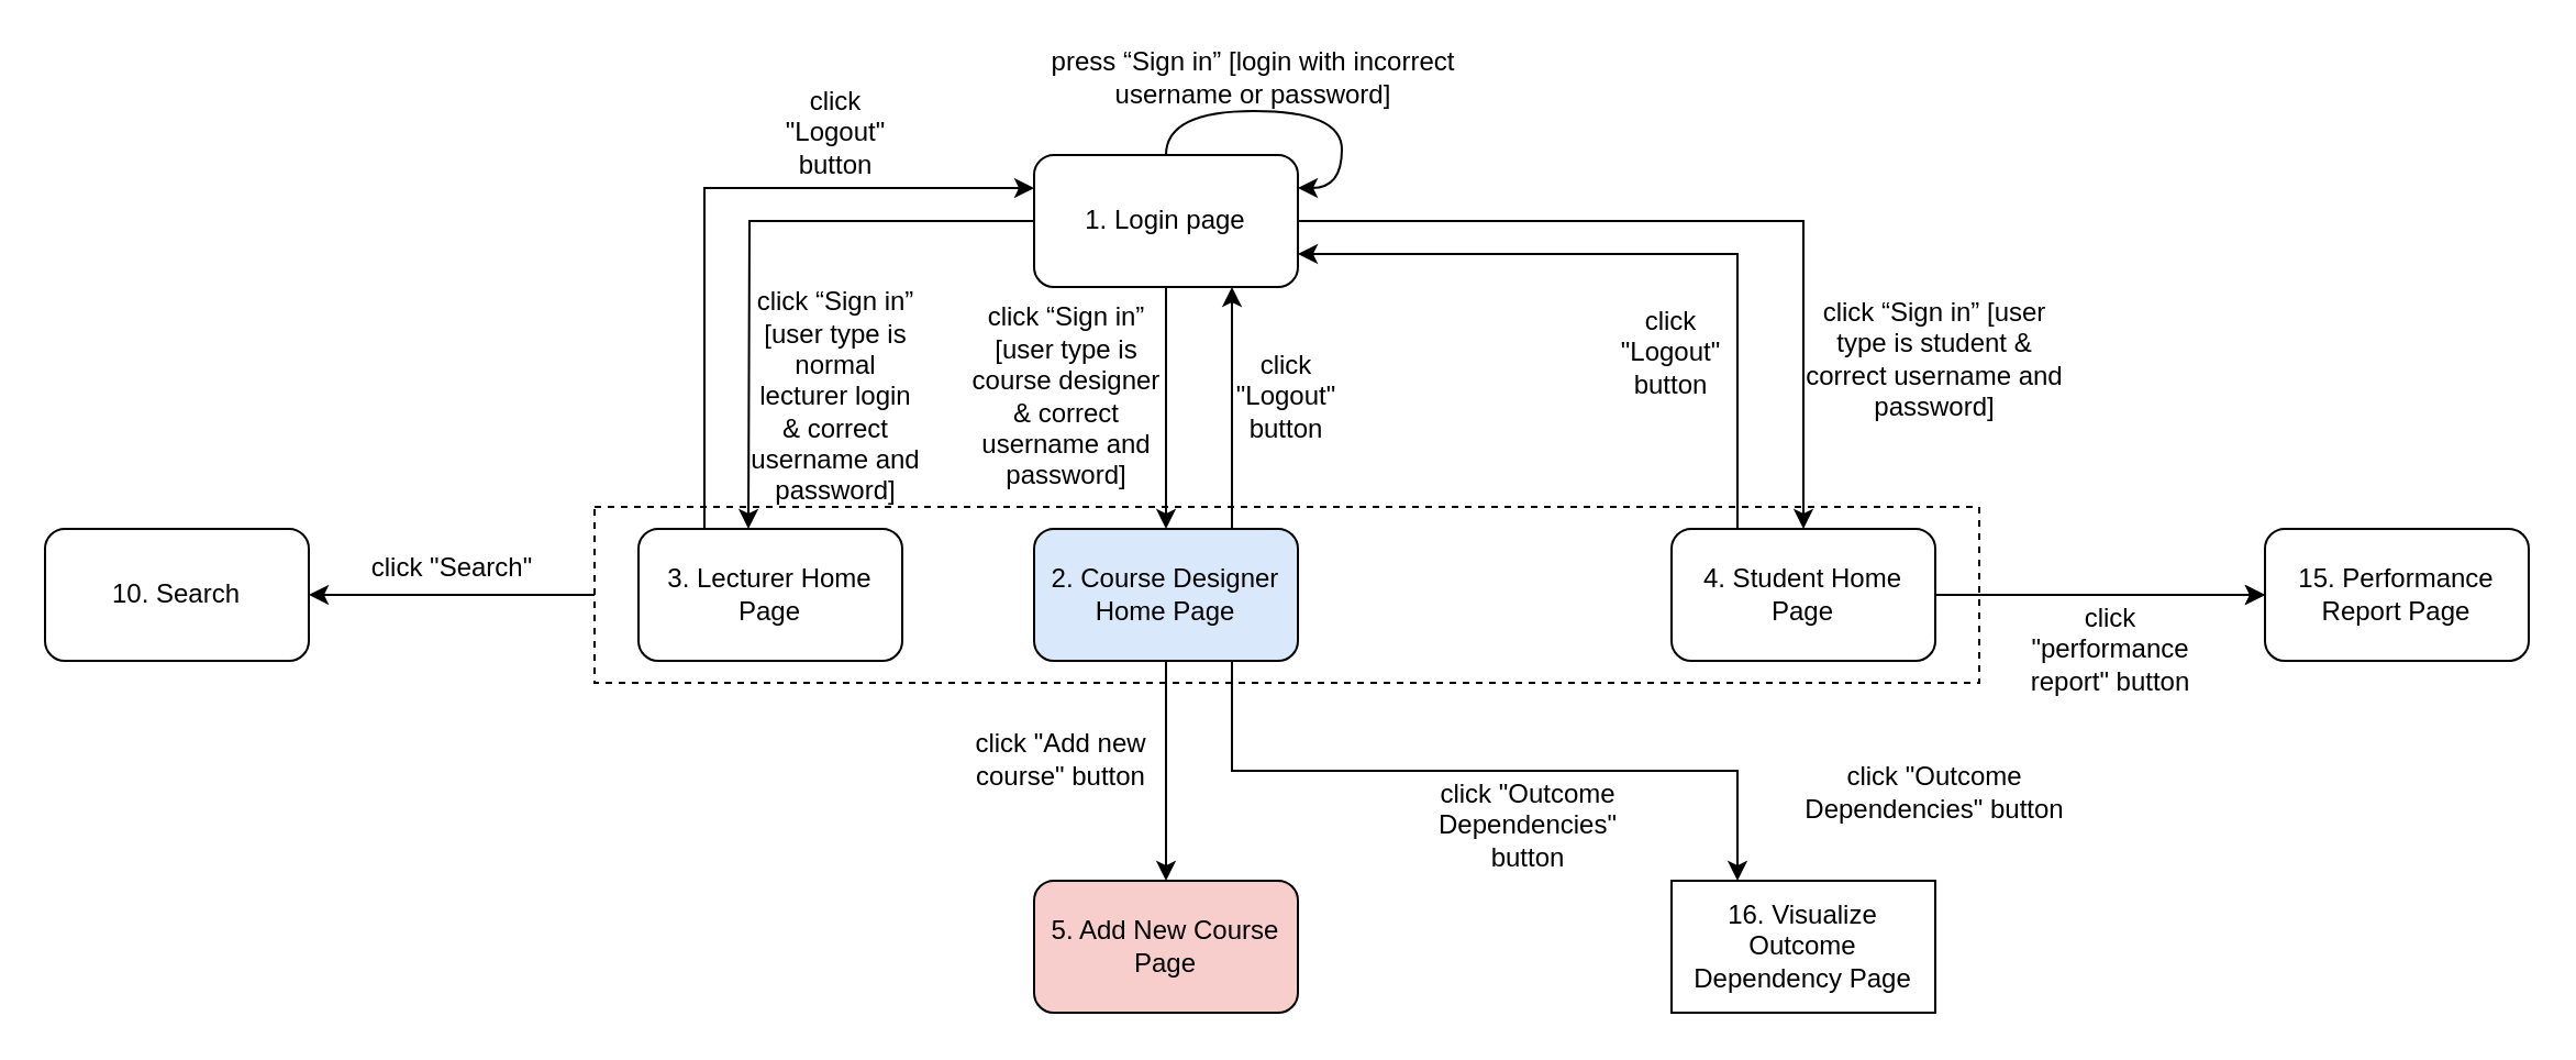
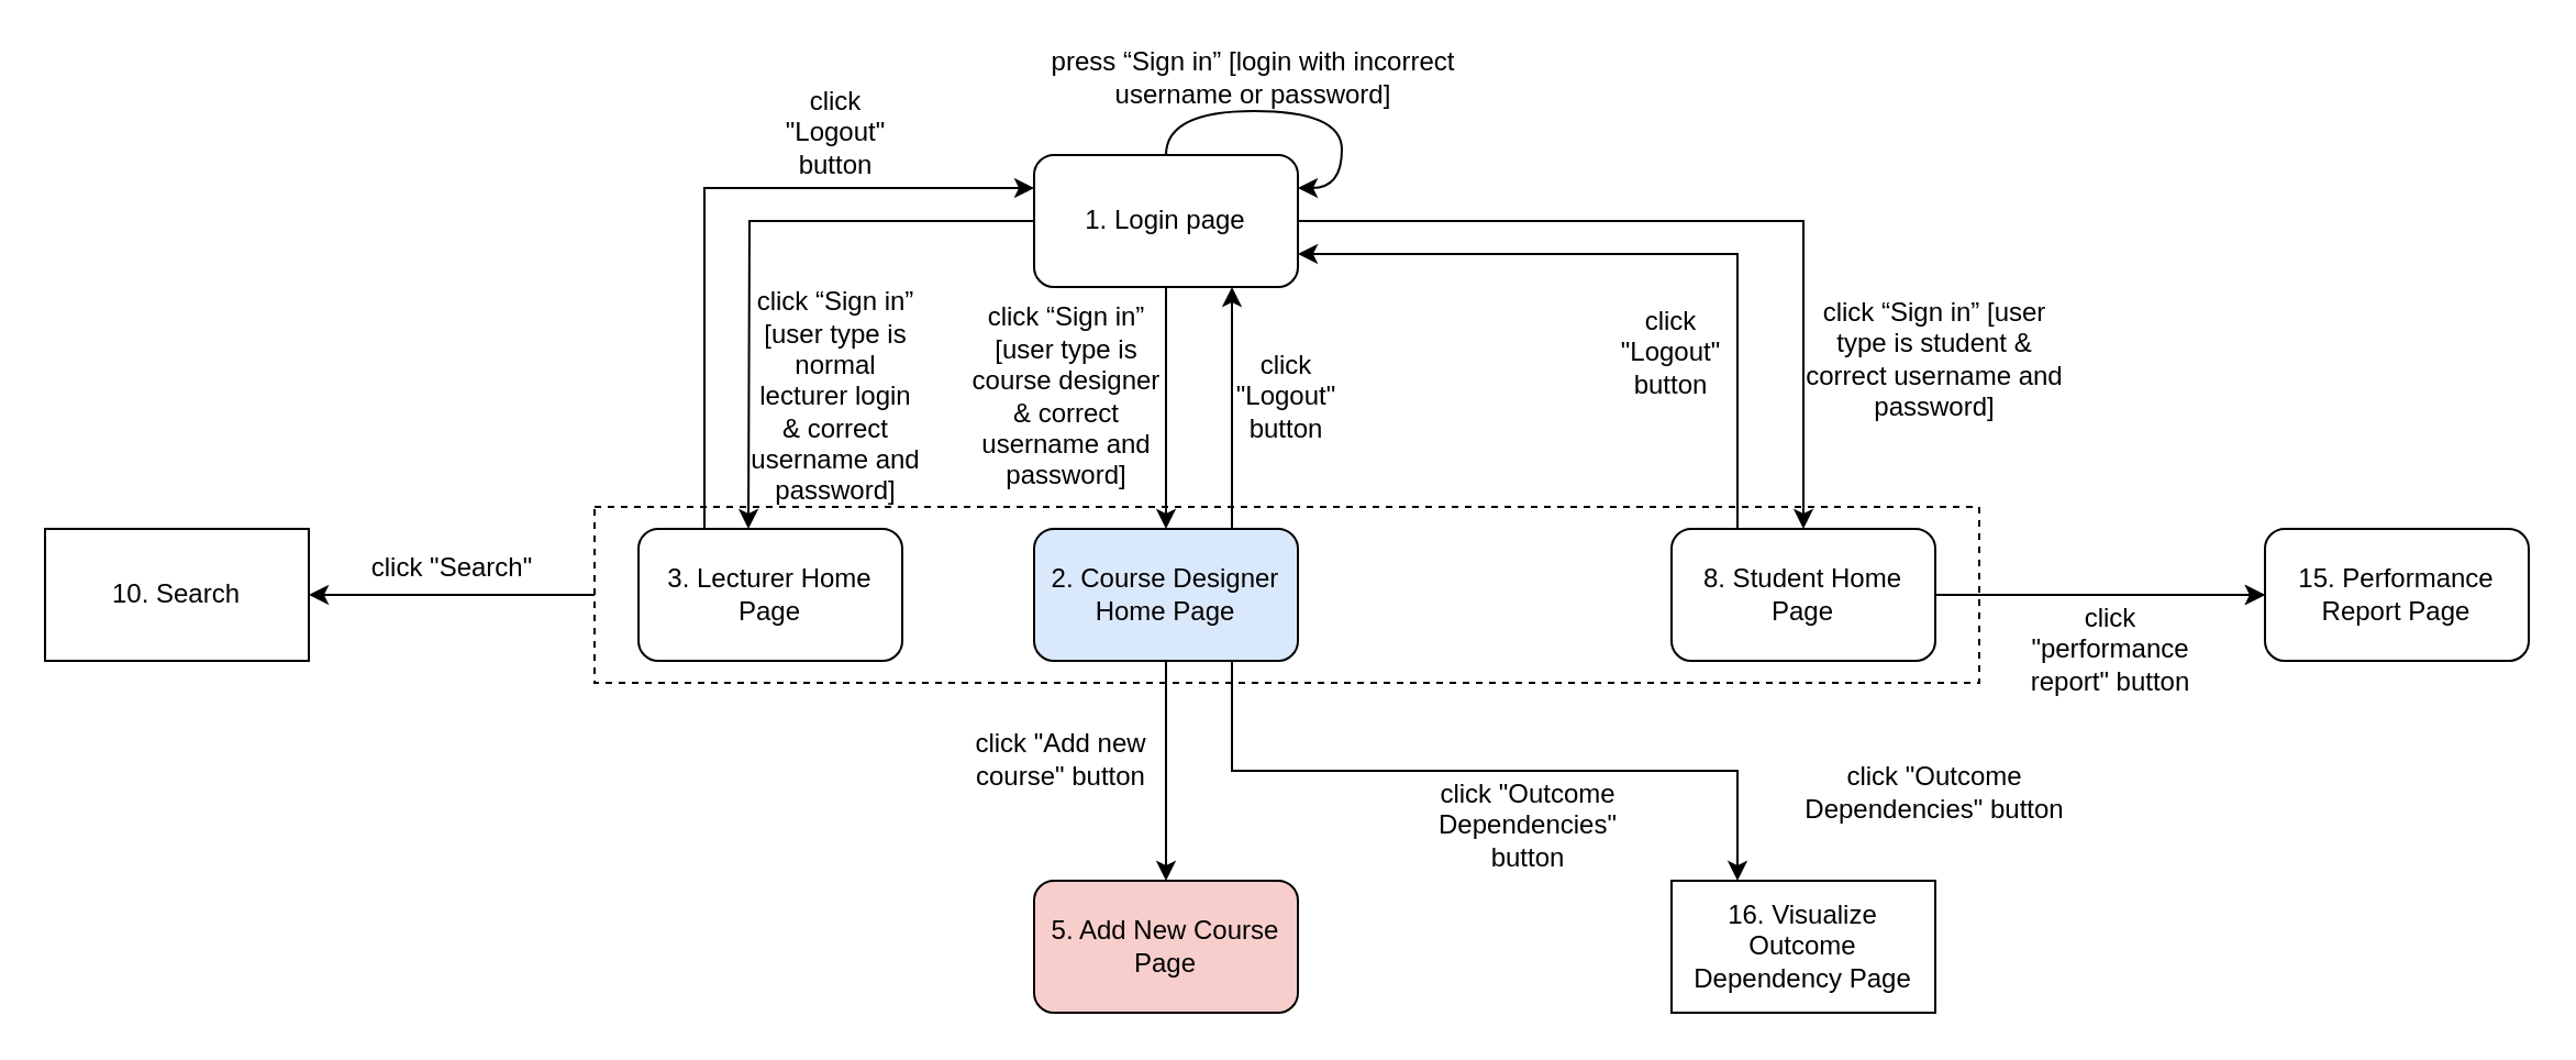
- <mxCell id="32" value="10. Search" style="rounded=1;whiteSpace=wrap;html=1;" parent="1" vertex="1"><mxGeometry x="20" y="240" width="120" height="60" as="geometry" /></mxCell>
+ <mxCell id="32" value="10. Search" style="whiteSpace=wrap;html=1;rounded=0;" parent="1" vertex="1"><mxGeometry x="20" y="240" width="120" height="60" as="geometry" /></mxCell>
- <mxCell id="21" value="4. Student Home Page" style="rounded=1;whiteSpace=wrap;html=1;" parent="1" vertex="1"><mxGeometry x="760" y="240" width="120" height="60" as="geometry" /></mxCell>
+ <mxCell id="21" value="8. Student Home Page" style="rounded=1;whiteSpace=wrap;html=1;" parent="1" vertex="1"><mxGeometry x="760" y="240" width="120" height="60" as="geometry" /></mxCell>
